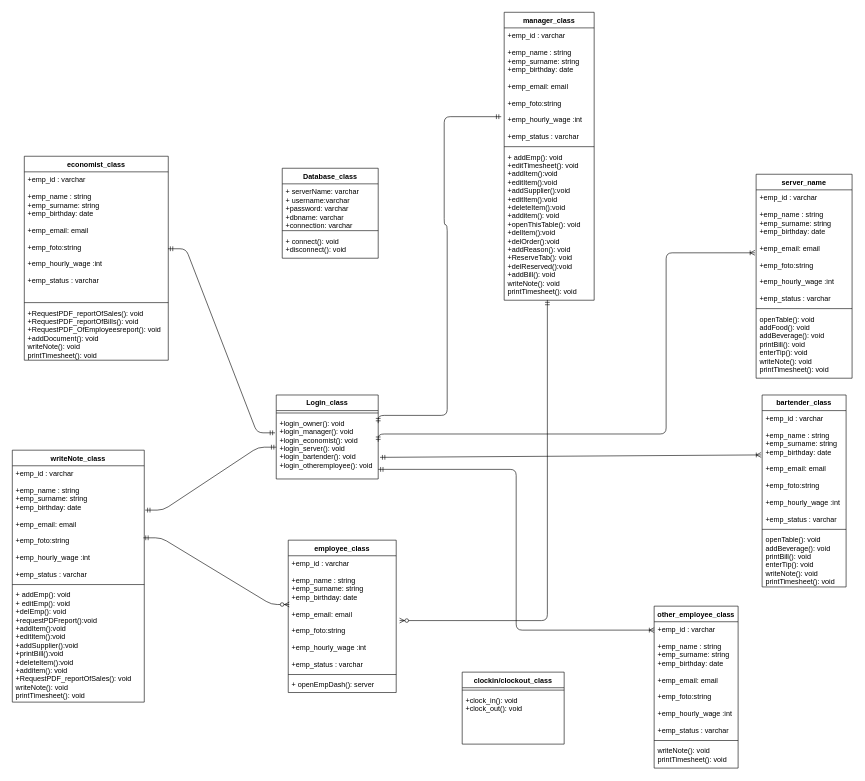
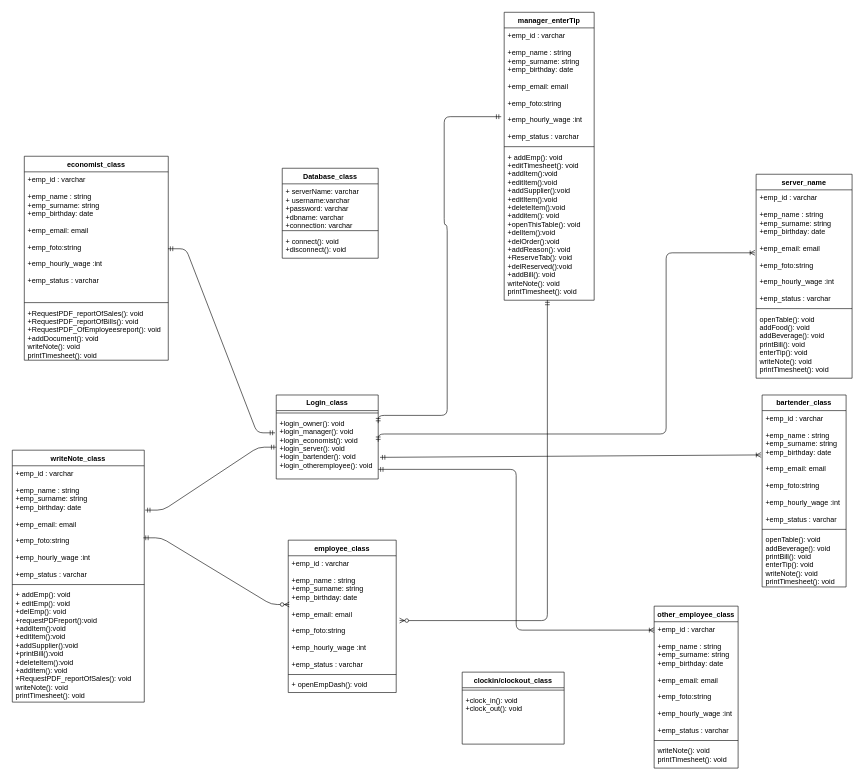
- <mxCell id="20" value="manager_class" style="swimlane;fontStyle=1;align=center;verticalAlign=top;childLayout=stackLayout;horizontal=1;startSize=26;horizontalStack=0;resizeParent=1;resizeParentMax=0;resizeLast=0;collapsible=1;marginBottom=0;" vertex="1" parent="1"><mxGeometry x="840" y="20" width="150" height="480" as="geometry" /></mxCell>
+ <mxCell id="20" value="manager_enterTip" style="swimlane;fontStyle=1;align=center;verticalAlign=top;childLayout=stackLayout;horizontal=1;startSize=26;horizontalStack=0;resizeParent=1;resizeParentMax=0;resizeLast=0;collapsible=1;marginBottom=0;" vertex="1" parent="1"><mxGeometry x="840" y="20" width="150" height="480" as="geometry" /></mxCell>
- <mxCell id="40" value="+ openEmpDash(): server&#10;" style="text;strokeColor=none;fillColor=none;align=left;verticalAlign=top;spacingLeft=4;spacingRight=4;overflow=hidden;rotatable=0;points=[[0,0.5],[1,0.5]];portConstraint=eastwest;" vertex="1" parent="37"><mxGeometry y="228" width="180" height="26" as="geometry" /></mxCell>
+ <mxCell id="40" value="+ openEmpDash(): void&#10;" style="text;strokeColor=none;fillColor=none;align=left;verticalAlign=top;spacingLeft=4;spacingRight=4;overflow=hidden;rotatable=0;points=[[0,0.5],[1,0.5]];portConstraint=eastwest;" vertex="1" parent="37"><mxGeometry y="228" width="180" height="26" as="geometry" /></mxCell>
